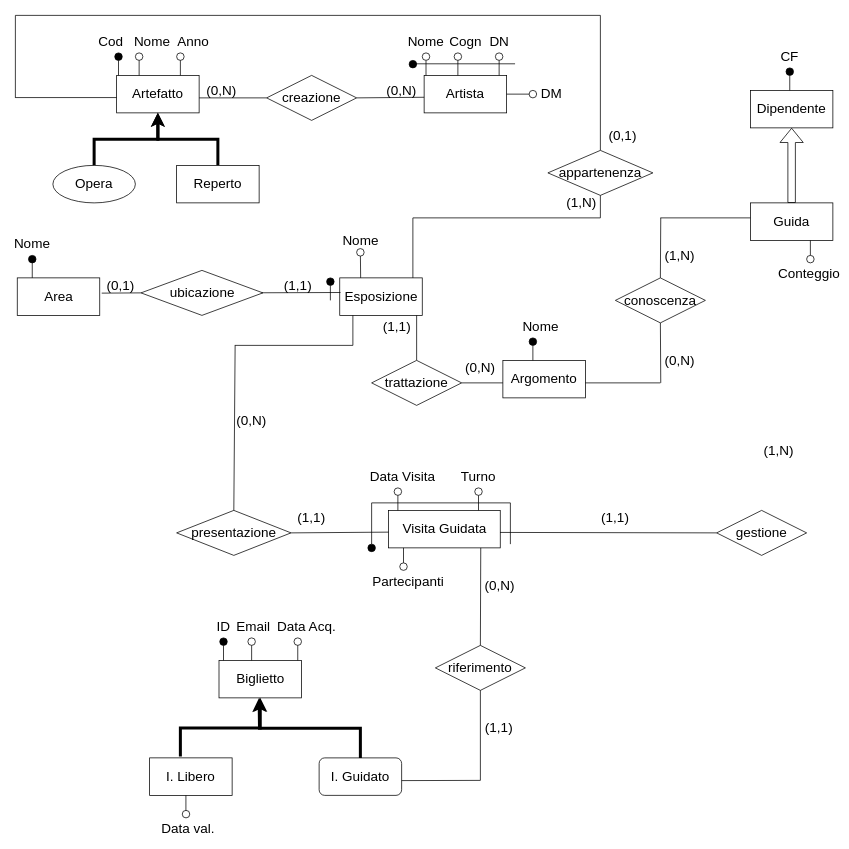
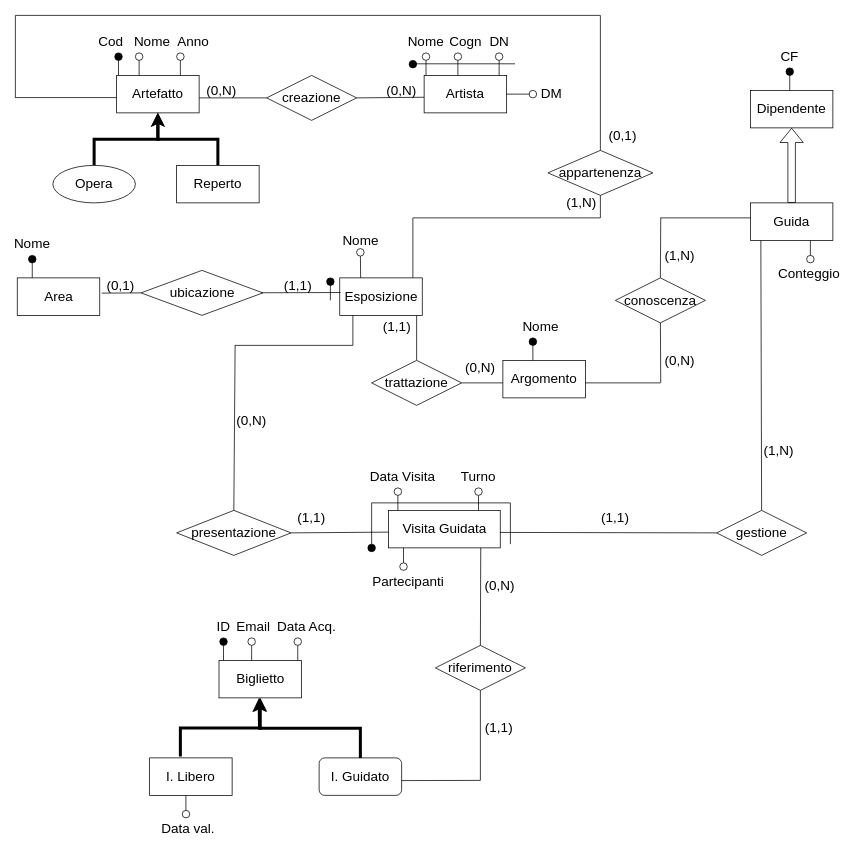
+ <mxCell id="99" value="" style="endArrow=none;html=1;rounded=0;exitX=0.5;exitY=0;exitDx=0;exitDy=0;entryX=0.127;entryY=1.004;entryDx=0;entryDy=0;entryPerimeter=0;" parent="1" source="98" target="67" edge="1"><mxGeometry width="50" height="50" relative="1" as="geometry"><mxPoint x="963.5" y="580" as="sourcePoint" /><mxPoint x="1015.5" y="560" as="targetPoint" /></mxGeometry></mxCell>
